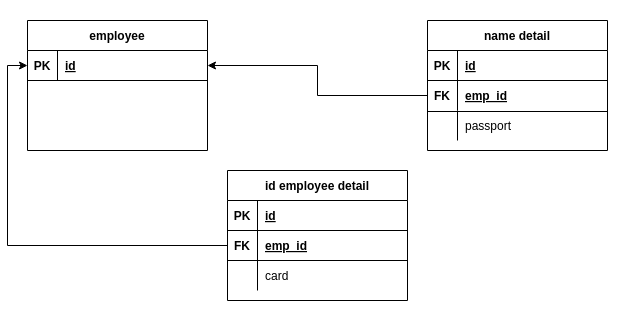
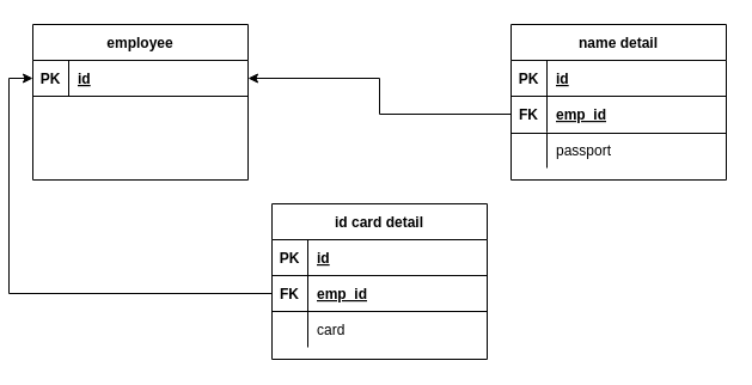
- <mxCell id="10" value="id employee detail" style="shape=table;startSize=30;container=1;collapsible=1;childLayout=tableLayout;fixedRows=1;rowLines=0;fontStyle=1;align=center;resizeLast=1;" vertex="1" parent="1"><mxGeometry x="220" y="170" width="180" height="130" as="geometry" /></mxCell>
+ <mxCell id="10" value="id card detail" style="shape=table;startSize=30;container=1;collapsible=1;childLayout=tableLayout;fixedRows=1;rowLines=0;fontStyle=1;align=center;resizeLast=1;" vertex="1" parent="1"><mxGeometry x="220" y="170" width="180" height="130" as="geometry" /></mxCell>
